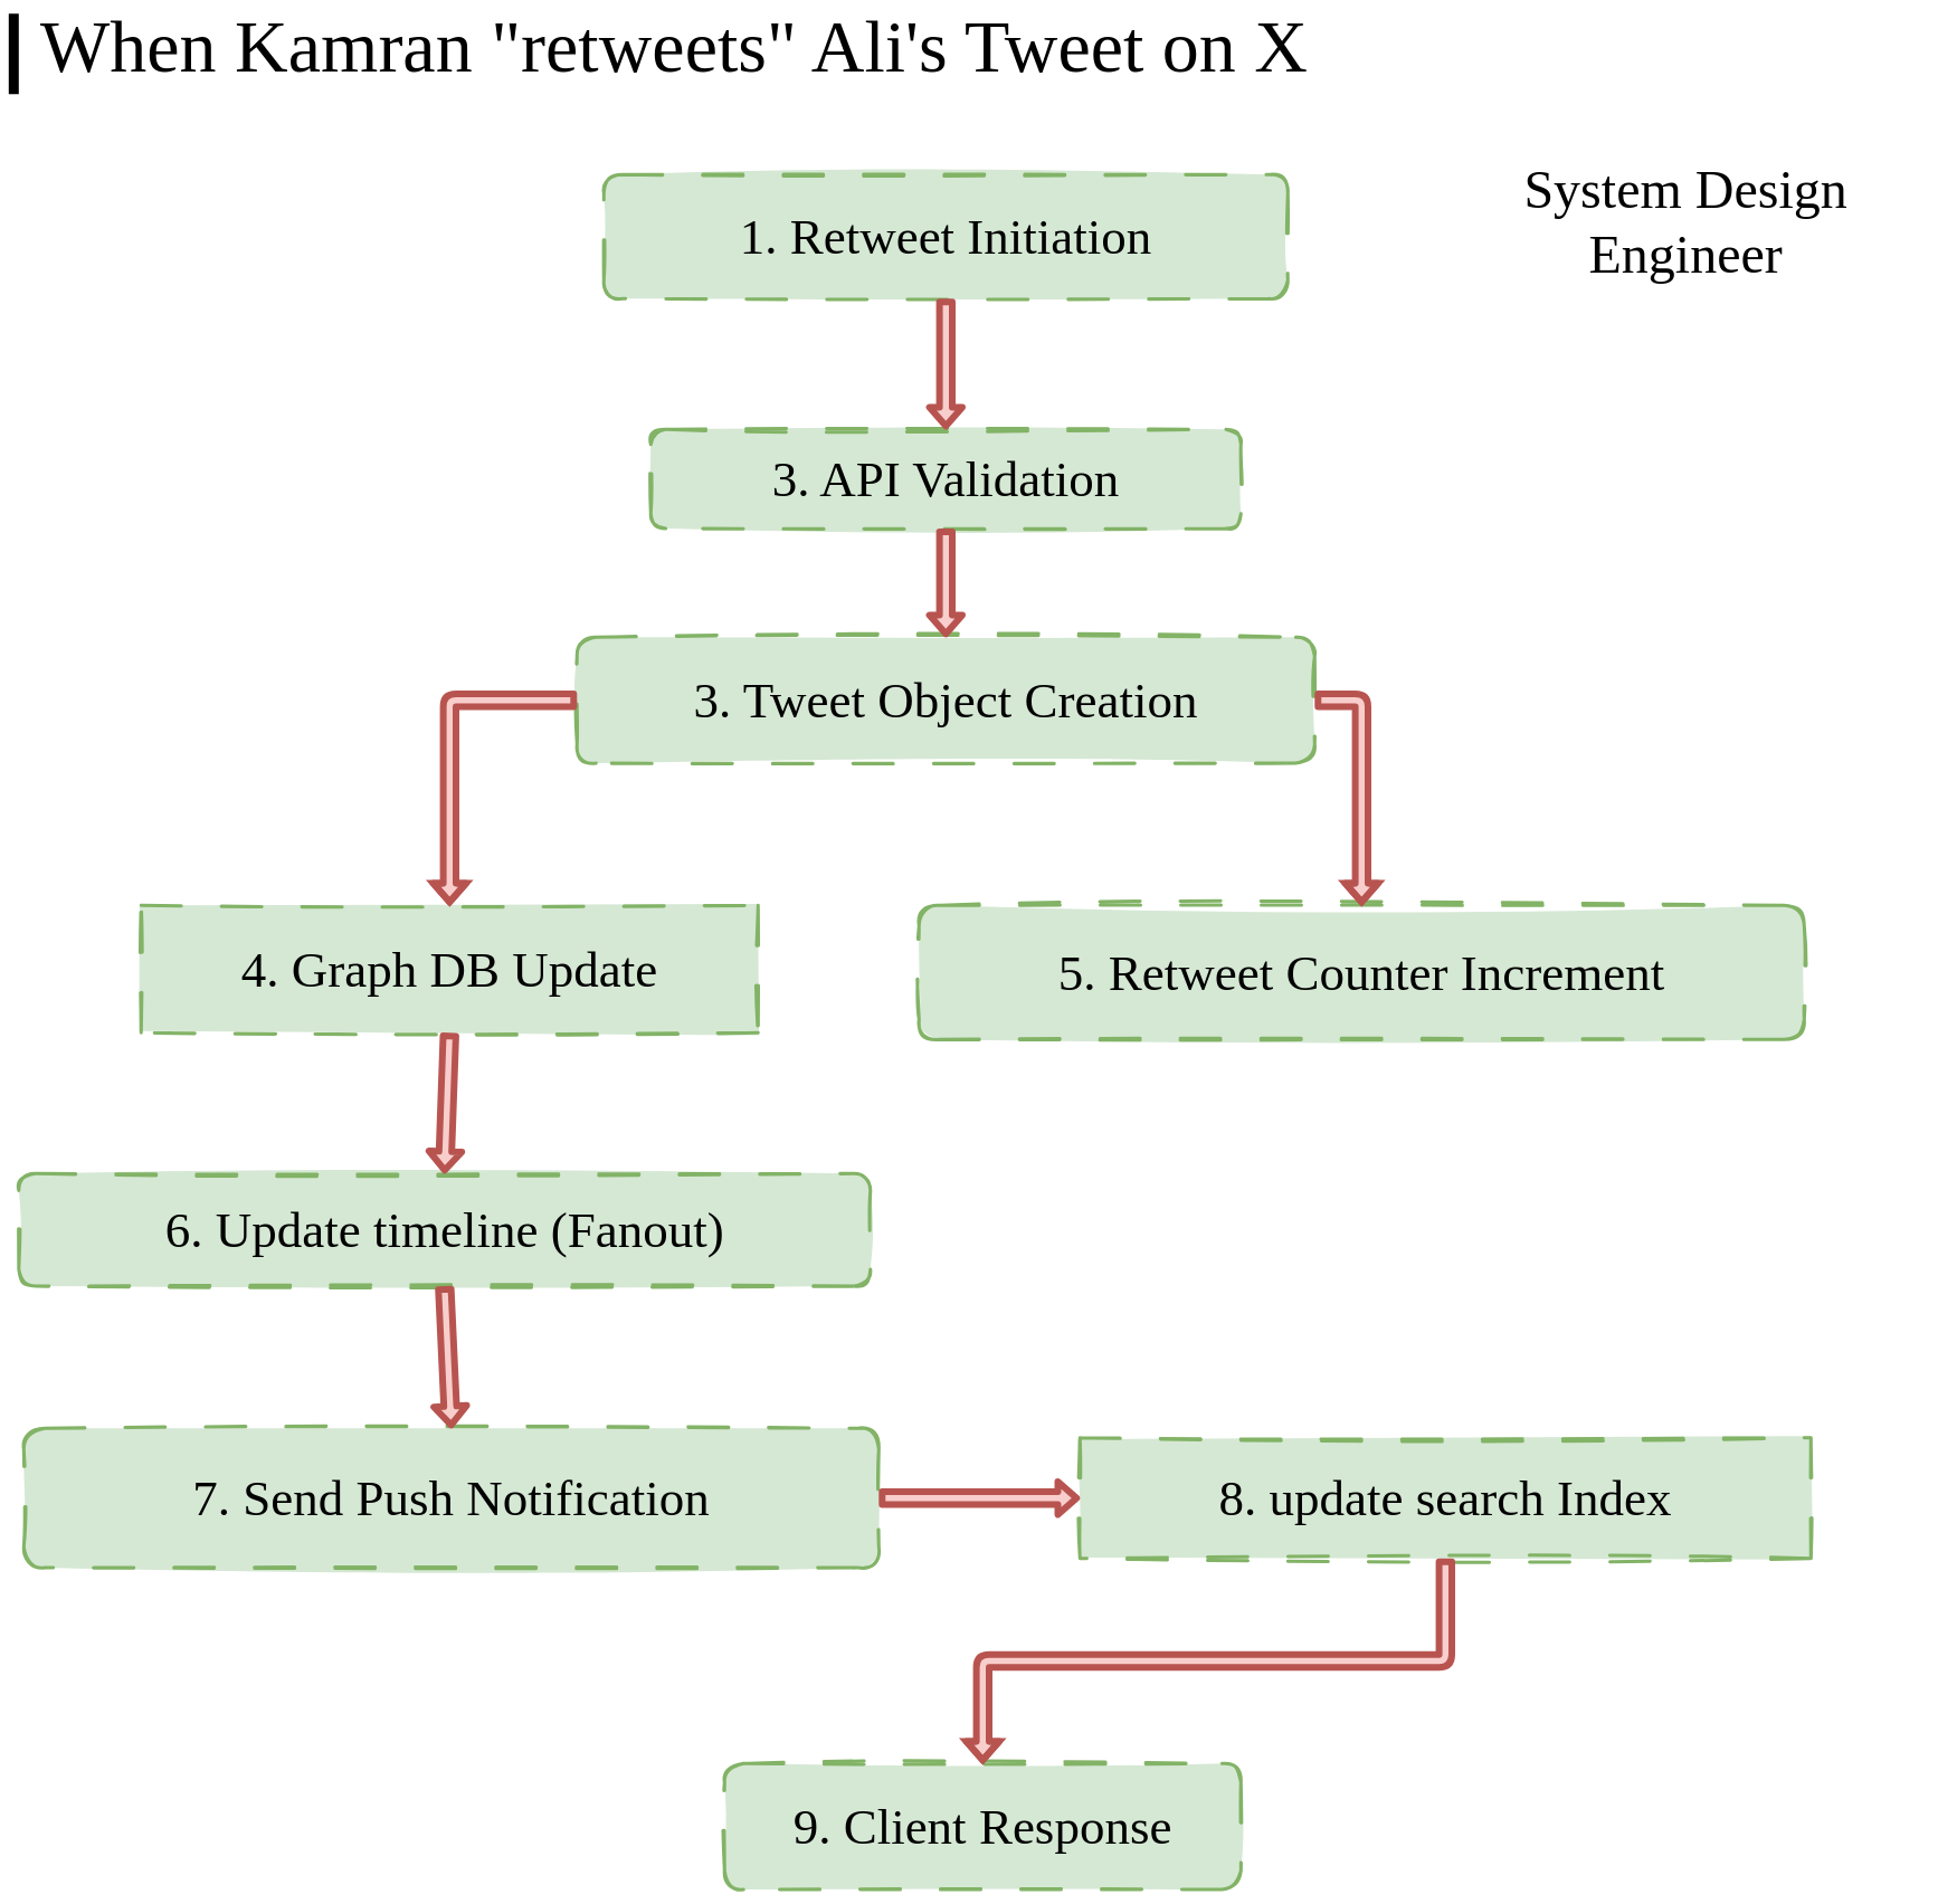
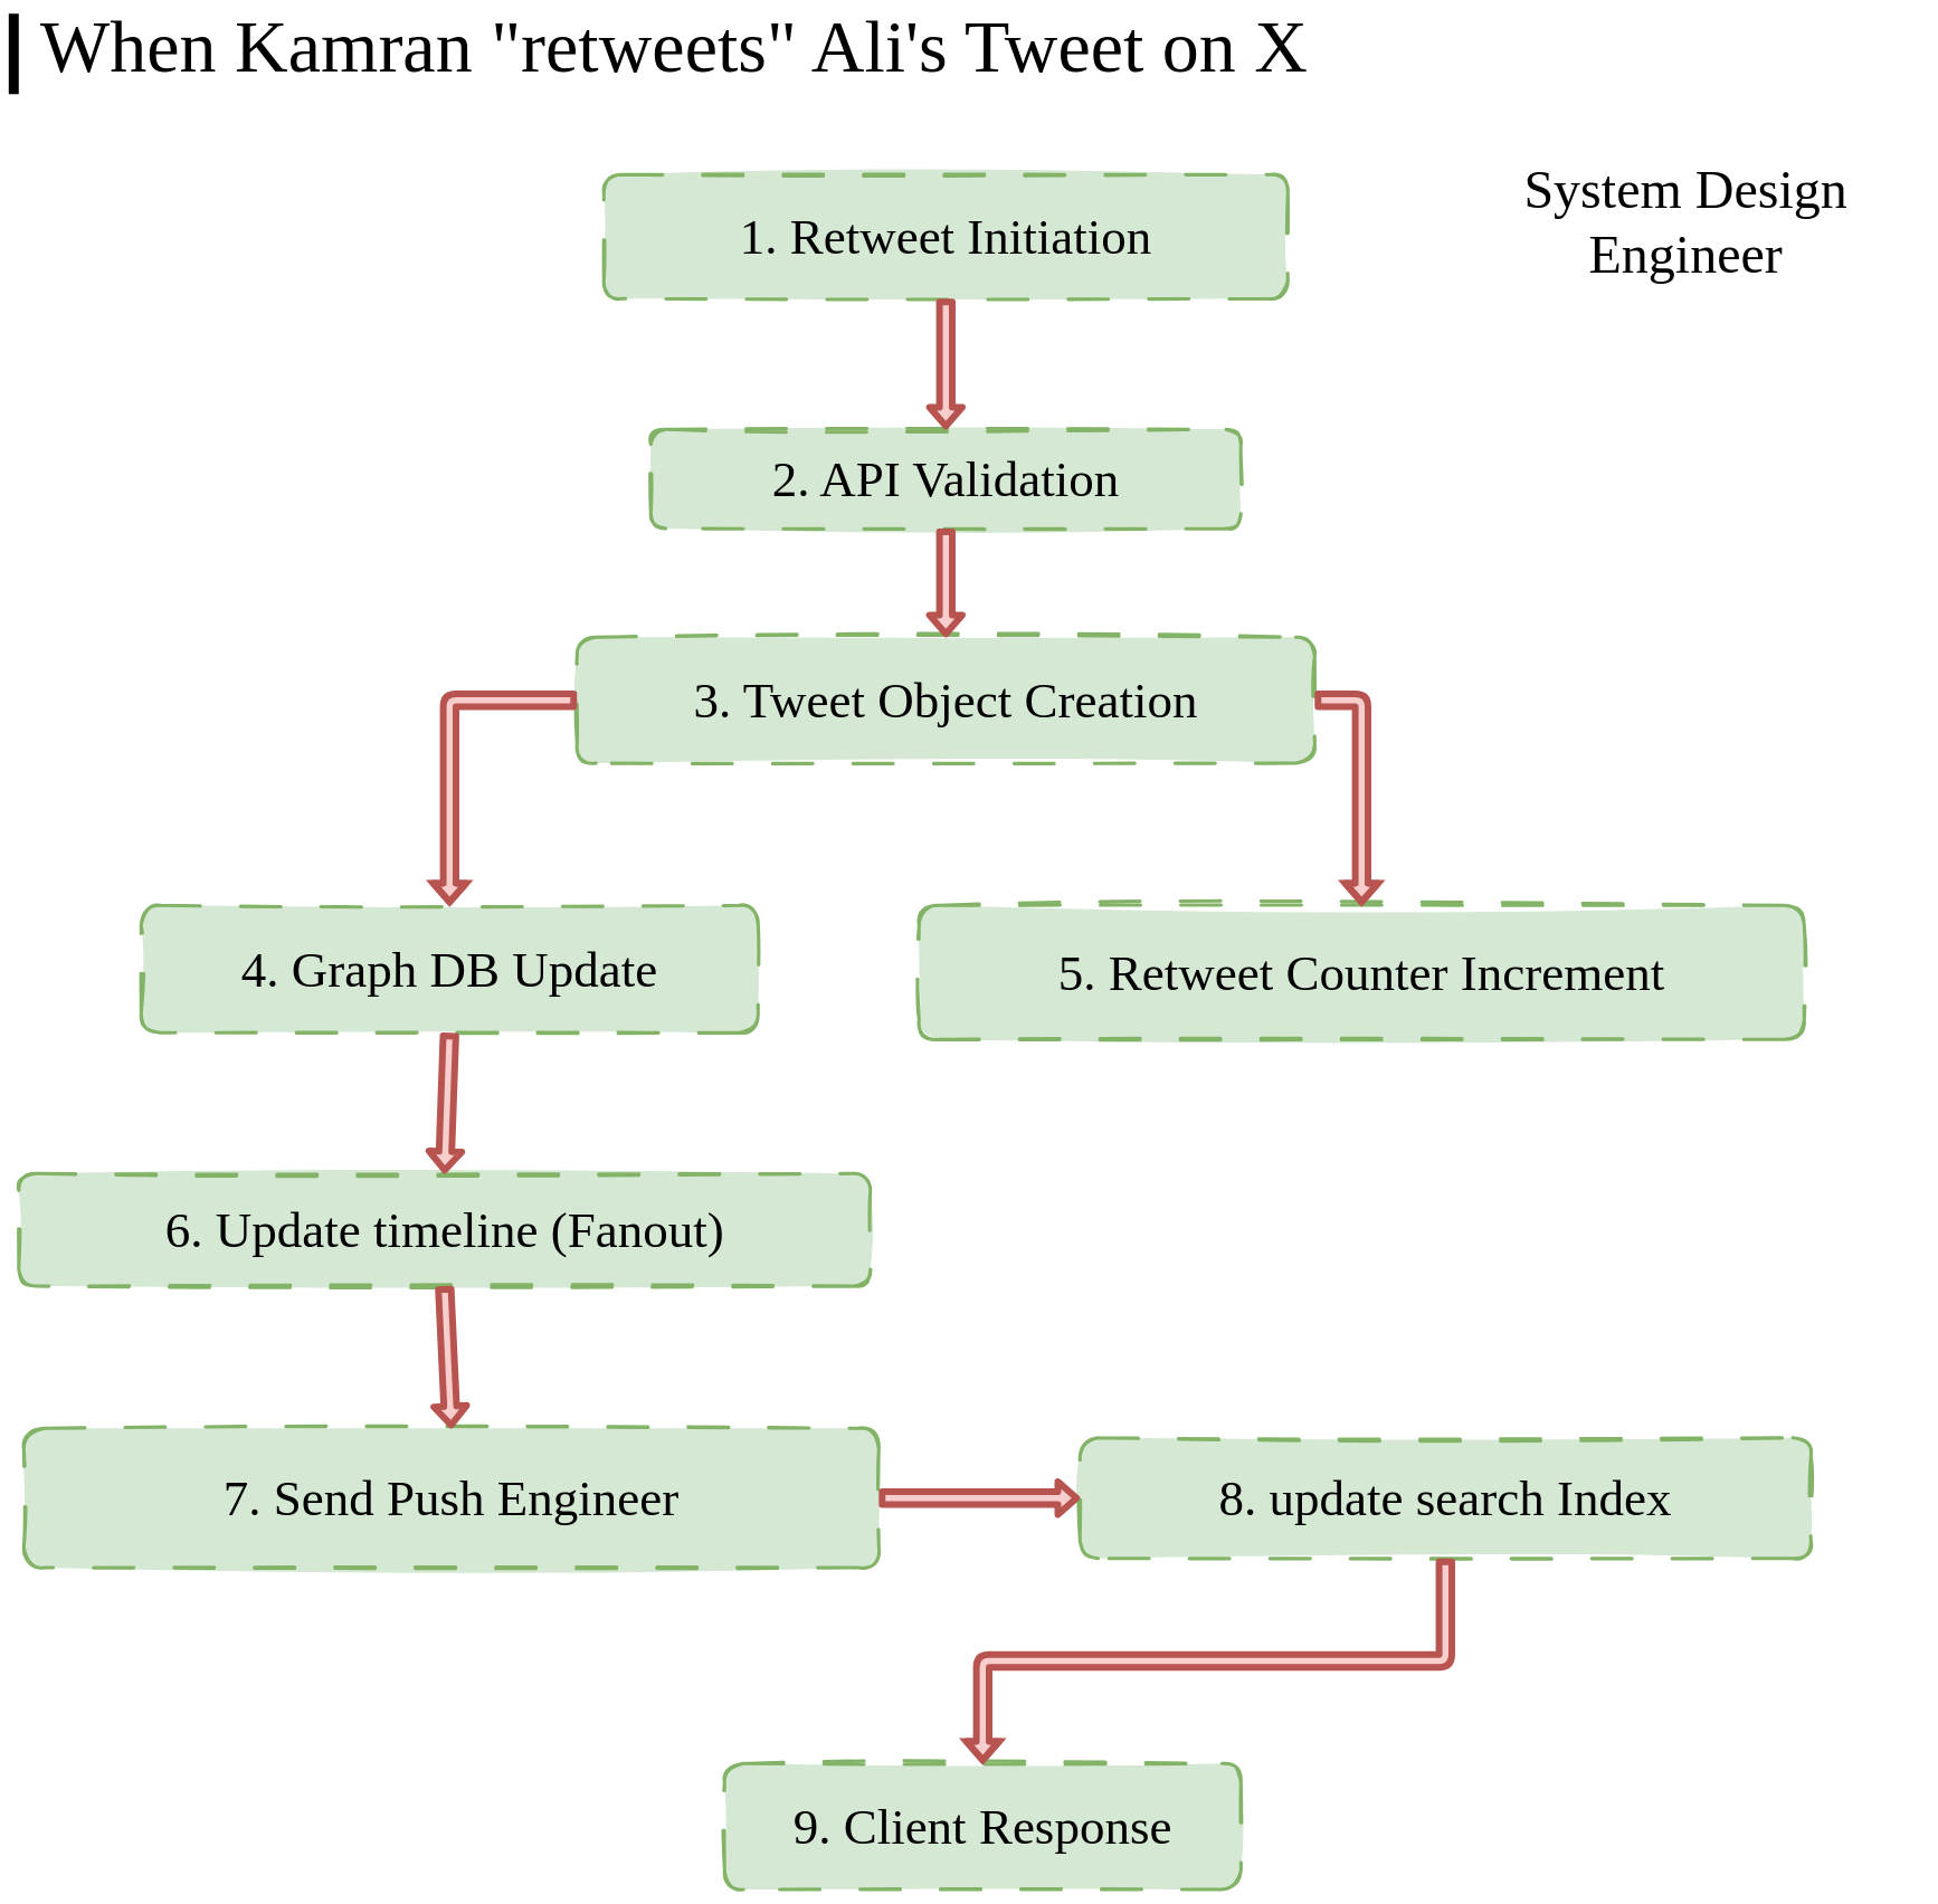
- <mxCell id="6" value="3. API Validation" style="whiteSpace=wrap;strokeWidth=5;rounded=1;dashed=1;dashPattern=12 12;sketch=1;jiggle=2;fillStyle=solid;curveFitting=1;strokeColor=#82b366;align=center;verticalAlign=middle;fontFamily=Gloria Hallelujah;fontSource=https%3A%2F%2Ffonts.googleapis.com%2Fcss%3Ffamily%3DGloria%2BHallelujah;fontSize=75;fontColor=default;fillColor=#d5e8d4;" vertex="1" parent="1"><mxGeometry x="970" y="640" width="880" height="148" as="geometry" /></mxCell>
+ <mxCell id="6" value="2. API Validation" style="whiteSpace=wrap;strokeWidth=5;rounded=1;dashed=1;dashPattern=12 12;sketch=1;jiggle=2;fillStyle=solid;curveFitting=1;strokeColor=#82b366;align=center;verticalAlign=middle;fontFamily=Gloria Hallelujah;fontSource=https%3A%2F%2Ffonts.googleapis.com%2Fcss%3Ffamily%3DGloria%2BHallelujah;fontSize=75;fontColor=default;fillColor=#d5e8d4;" vertex="1" parent="1"><mxGeometry x="970" y="640" width="880" height="148" as="geometry" /></mxCell>
- <mxCell id="8" value="4. Graph DB Update" style="whiteSpace=wrap;strokeWidth=5;dashed=1;dashPattern=12 12;sketch=1;jiggle=2;fillStyle=solid;curveFitting=1;strokeColor=#82b366;align=center;verticalAlign=middle;fontFamily=Gloria Hallelujah;fontSource=https%3A%2F%2Ffonts.googleapis.com%2Fcss%3Ffamily%3DGloria%2BHallelujah;fontSize=75;fontColor=default;fillColor=#d5e8d4;rounded=0;" vertex="1" parent="1"><mxGeometry x="210" y="1350" width="920" height="190" as="geometry" /></mxCell>
+ <mxCell id="8" value="4. Graph DB Update" style="whiteSpace=wrap;strokeWidth=5;rounded=1;dashed=1;dashPattern=12 12;sketch=1;jiggle=2;fillStyle=solid;curveFitting=1;strokeColor=#82b366;align=center;verticalAlign=middle;fontFamily=Gloria Hallelujah;fontSource=https%3A%2F%2Ffonts.googleapis.com%2Fcss%3Ffamily%3DGloria%2BHallelujah;fontSize=75;fontColor=default;fillColor=#d5e8d4;" vertex="1" parent="1"><mxGeometry x="210" y="1350" width="920" height="190" as="geometry" /></mxCell>
- <mxCell id="11" value="7. Send Push Notification" style="whiteSpace=wrap;strokeWidth=5;rounded=1;dashed=1;dashPattern=12 12;sketch=1;jiggle=2;fillStyle=solid;curveFitting=1;strokeColor=#82b366;align=center;verticalAlign=middle;fontFamily=Gloria Hallelujah;fontSource=https%3A%2F%2Ffonts.googleapis.com%2Fcss%3Ffamily%3DGloria%2BHallelujah;fontSize=75;fontColor=default;fillColor=#d5e8d4;" vertex="1" parent="1"><mxGeometry x="35" y="2130" width="1275" height="208" as="geometry" /></mxCell>
+ <mxCell id="11" value="7. Send Push Engineer" style="whiteSpace=wrap;strokeWidth=5;rounded=1;dashed=1;dashPattern=12 12;sketch=1;jiggle=2;fillStyle=solid;curveFitting=1;strokeColor=#82b366;align=center;verticalAlign=middle;fontFamily=Gloria Hallelujah;fontSource=https%3A%2F%2Ffonts.googleapis.com%2Fcss%3Ffamily%3DGloria%2BHallelujah;fontSize=75;fontColor=default;fillColor=#d5e8d4;" vertex="1" parent="1"><mxGeometry x="35" y="2130" width="1275" height="208" as="geometry" /></mxCell>
- <mxCell id="12" value="8. update search Index" style="whiteSpace=wrap;strokeWidth=5;dashed=1;dashPattern=12 12;sketch=1;jiggle=2;fillStyle=solid;curveFitting=1;strokeColor=#82b366;align=center;verticalAlign=middle;fontFamily=Gloria Hallelujah;fontSource=https%3A%2F%2Ffonts.googleapis.com%2Fcss%3Ffamily%3DGloria%2BHallelujah;fontSize=75;fontColor=default;fillColor=#d5e8d4;rounded=0;" vertex="1" parent="1"><mxGeometry x="1610" y="2144" width="1090" height="180" as="geometry" /></mxCell>
+ <mxCell id="12" value="8. update search Index" style="whiteSpace=wrap;strokeWidth=5;rounded=1;dashed=1;dashPattern=12 12;sketch=1;jiggle=2;fillStyle=solid;curveFitting=1;strokeColor=#82b366;align=center;verticalAlign=middle;fontFamily=Gloria Hallelujah;fontSource=https%3A%2F%2Ffonts.googleapis.com%2Fcss%3Ffamily%3DGloria%2BHallelujah;fontSize=75;fontColor=default;fillColor=#d5e8d4;" vertex="1" parent="1"><mxGeometry x="1610" y="2144" width="1090" height="180" as="geometry" /></mxCell>
